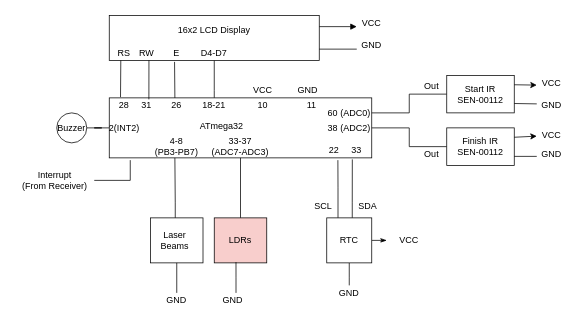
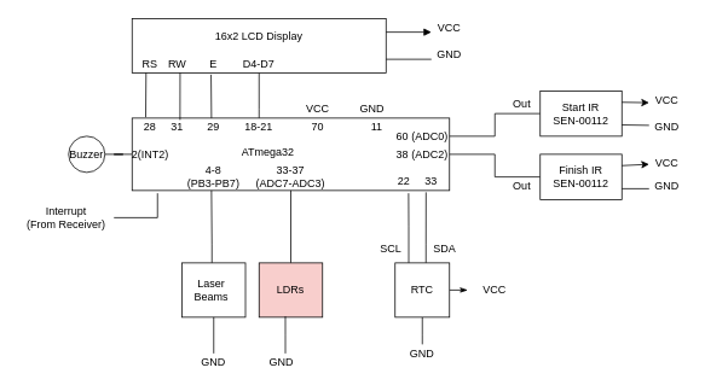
- <mxCell id="37" value="26" style="text;html=1;strokeColor=none;fillColor=none;align=center;verticalAlign=middle;whiteSpace=wrap;rounded=0;" vertex="1" parent="1"><mxGeometry x="215" y="130" width="40" height="20" as="geometry" /></mxCell>
+ <mxCell id="37" value="29" style="text;html=1;strokeColor=none;fillColor=none;align=center;verticalAlign=middle;whiteSpace=wrap;rounded=0;" vertex="1" parent="1"><mxGeometry x="215" y="130" width="40" height="20" as="geometry" /></mxCell>
- <mxCell id="65" value="10" style="text;html=1;strokeColor=none;fillColor=none;align=center;verticalAlign=middle;whiteSpace=wrap;rounded=0;" vertex="1" parent="1"><mxGeometry x="330" y="130" width="40" height="20" as="geometry" /></mxCell>
+ <mxCell id="65" value="70" style="text;html=1;strokeColor=none;fillColor=none;align=center;verticalAlign=middle;whiteSpace=wrap;rounded=0;" vertex="1" parent="1"><mxGeometry x="330" y="130" width="40" height="20" as="geometry" /></mxCell>
